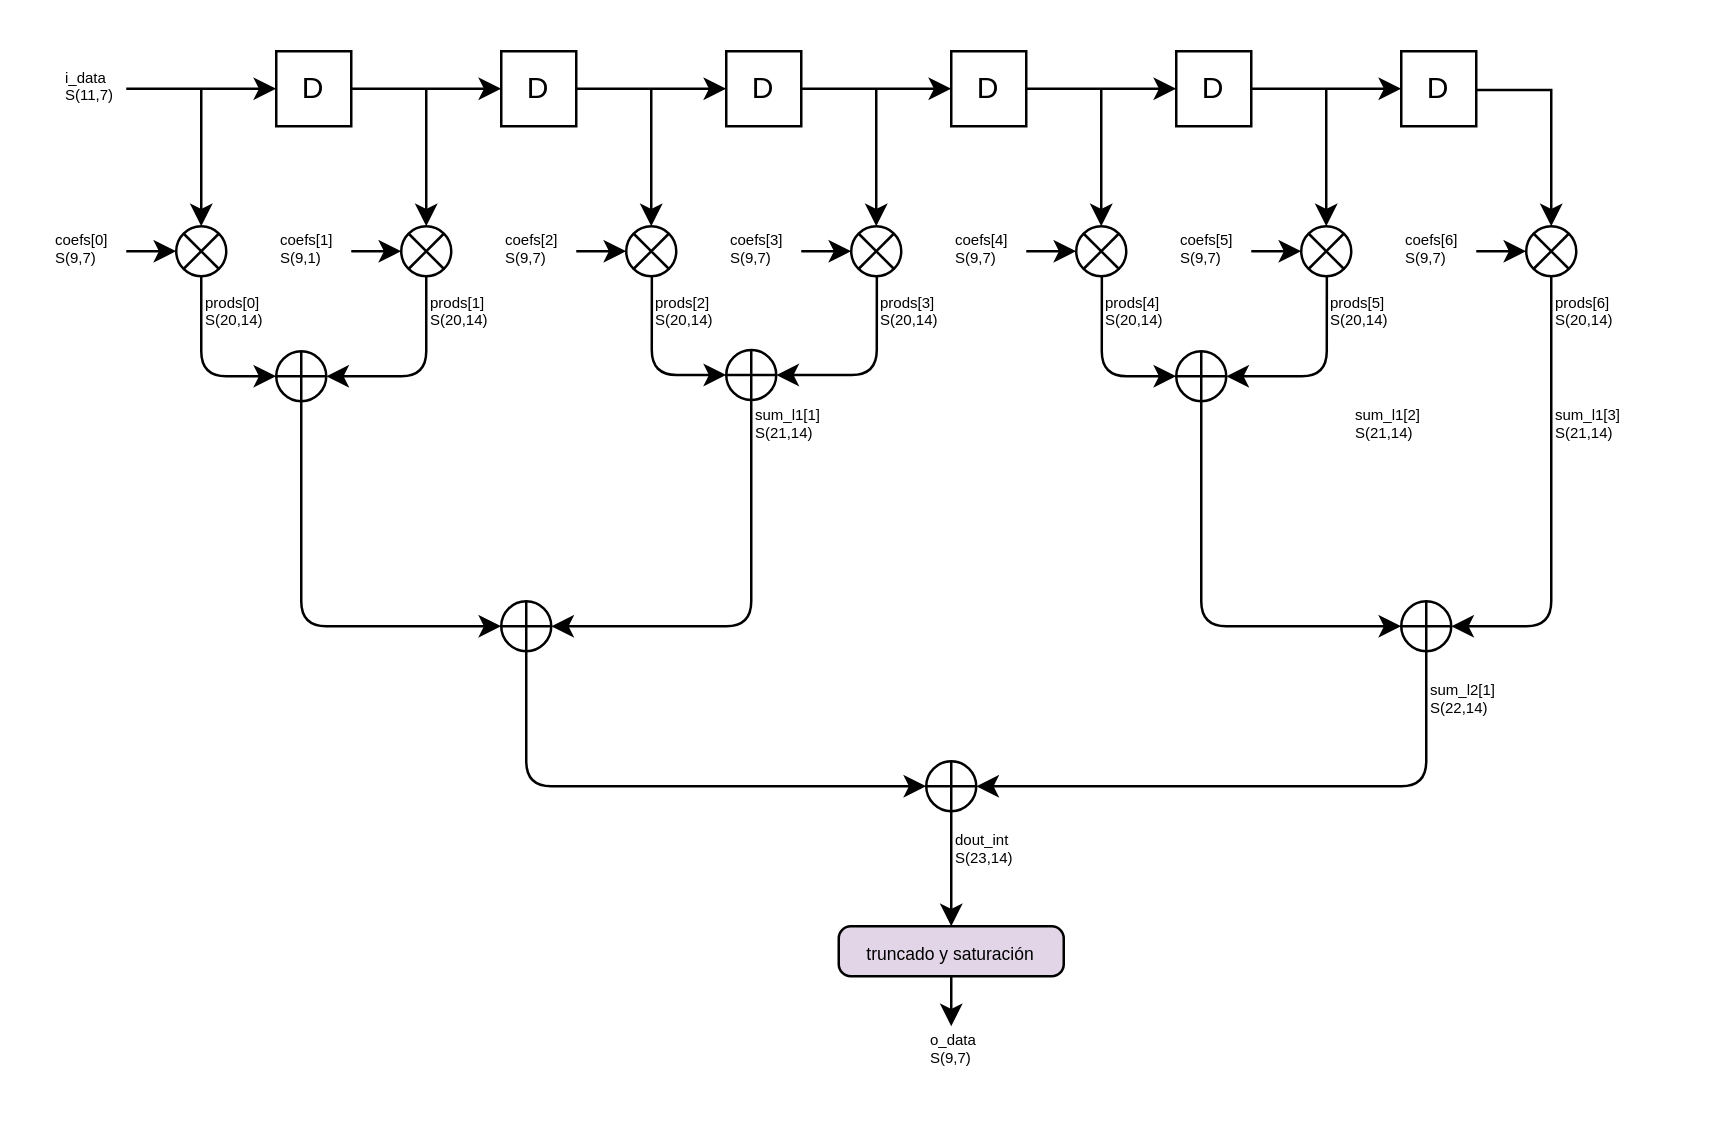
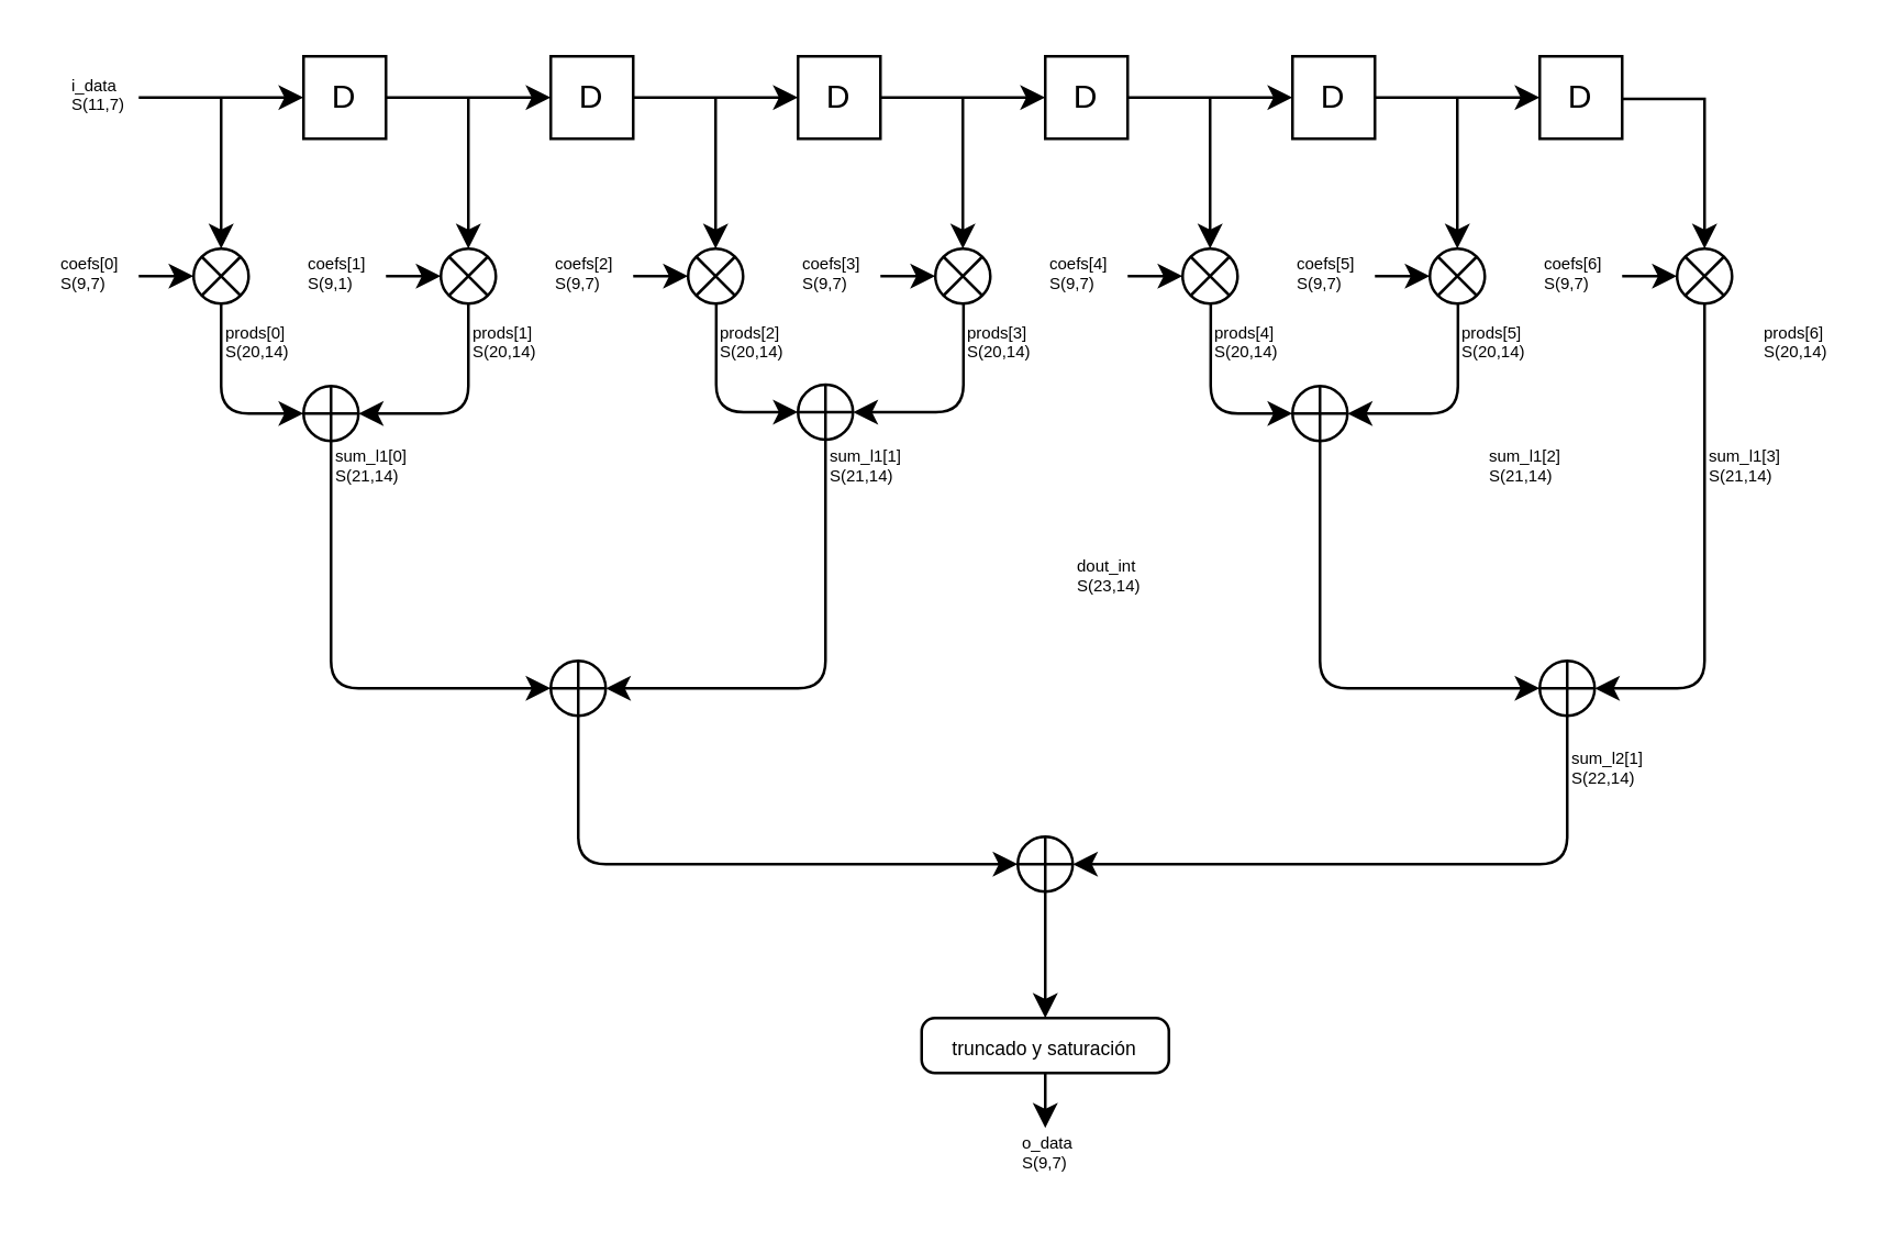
- <mxCell id="69" value="&lt;div&gt;prods[6]&lt;br&gt;&lt;/div&gt;&lt;div&gt;S(20,14)&lt;/div&gt;" style="text;html=1;resizable=0;points=[];autosize=1;align=left;verticalAlign=top;spacingTop=-4;fontSize=6;" vertex="1" parent="1"><mxGeometry x="620" y="114.5" width="40" height="20" as="geometry" /></mxCell>
+ <mxCell id="69" value="&lt;div&gt;prods[6]&lt;br&gt;&lt;/div&gt;&lt;div&gt;S(20,14)&lt;/div&gt;" style="text;html=1;resizable=0;points=[];autosize=1;align=left;verticalAlign=top;spacingTop=-4;fontSize=6;" vertex="1" parent="1"><mxGeometry x="640" y="114.5" width="40" height="20" as="geometry" /></mxCell>
+ <mxCell id="70" value="&lt;div&gt;sum_l1[0]&lt;br&gt;&lt;/div&gt;&lt;div&gt;S(21,14)&lt;/div&gt;" style="text;html=1;resizable=0;points=[];autosize=1;align=left;verticalAlign=top;spacingTop=-4;fontSize=6;" vertex="1" parent="1"><mxGeometry x="120" y="160" width="50" height="20" as="geometry" /></mxCell>
- <mxCell id="75" value="&lt;div&gt;dout_int&lt;br&gt;&lt;/div&gt;&lt;div&gt;S(23,14)&lt;/div&gt;" style="text;html=1;resizable=0;points=[];autosize=1;align=left;verticalAlign=top;spacingTop=-4;fontSize=6;" vertex="1" parent="1"><mxGeometry x="380" y="330" width="40" height="20" as="geometry" /></mxCell>
+ <mxCell id="75" value="&lt;div&gt;dout_int&lt;br&gt;&lt;/div&gt;&lt;div&gt;S(23,14)&lt;/div&gt;" style="text;html=1;resizable=0;points=[];autosize=1;align=left;verticalAlign=top;spacingTop=-4;fontSize=6;" vertex="1" parent="1"><mxGeometry x="390" y="200" width="40" height="20" as="geometry" /></mxCell>
- <mxCell id="76" value="&lt;font style=&quot;font-size: 7px&quot;&gt;truncado y saturación&lt;/font&gt;" style="rounded=1;whiteSpace=wrap;html=1;arcSize=24;verticalAlign=middle;labelPosition=center;verticalLabelPosition=middle;align=center;fillColor=#e1d5e7;" vertex="1" parent="1"><mxGeometry x="335" y="370" width="90" height="20" as="geometry" /></mxCell>
+ <mxCell id="76" value="&lt;font style=&quot;font-size: 7px&quot;&gt;truncado y saturación&lt;/font&gt;" style="rounded=1;whiteSpace=wrap;html=1;arcSize=24;verticalAlign=middle;labelPosition=center;verticalLabelPosition=middle;align=center;" vertex="1" parent="1"><mxGeometry x="335" y="370" width="90" height="20" as="geometry" /></mxCell>
